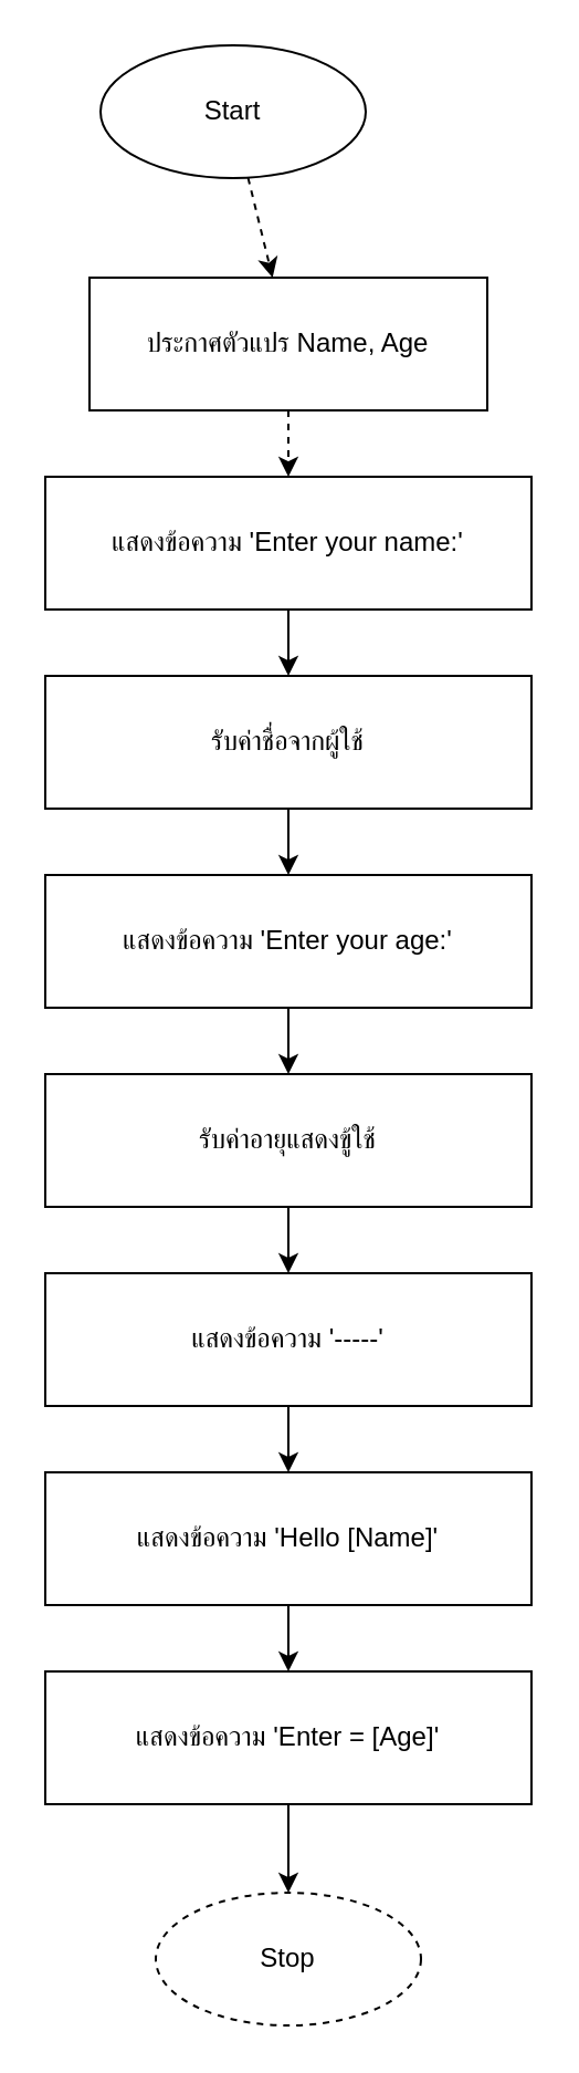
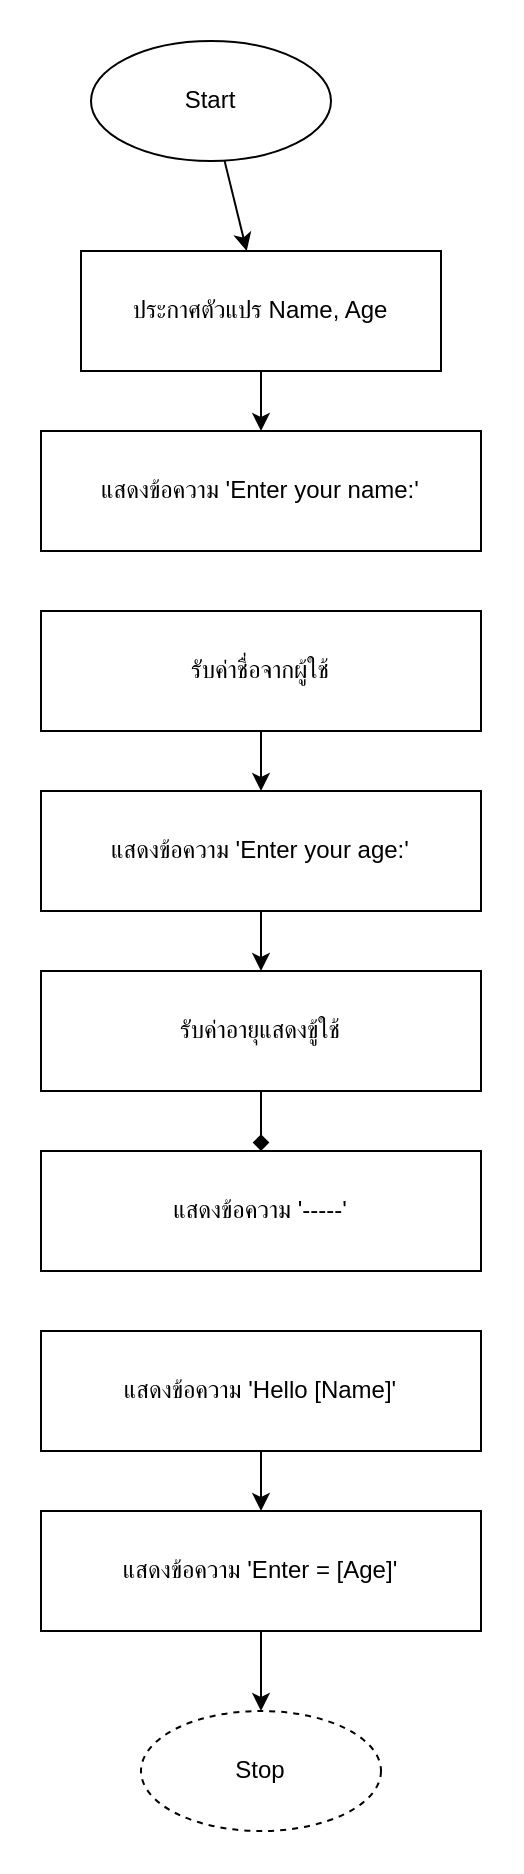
- <mxCell id="12" parent="1" source="2" target="3" edge="1" style="dashed=1;"><mxGeometry relative="1" as="geometry" /></mxCell>
+ <mxCell id="12" parent="1" source="2" target="3" edge="1"><mxGeometry relative="1" as="geometry" /></mxCell>
- <mxCell id="13" parent="1" source="3" target="4" edge="1" style="dashed=1;"><mxGeometry relative="1" as="geometry" /></mxCell>
+ <mxCell id="13" parent="1" source="3" target="4" edge="1"><mxGeometry relative="1" as="geometry" /></mxCell>
- <mxCell id="14" parent="1" source="4" target="5" edge="1"><mxGeometry relative="1" as="geometry" /></mxCell>
- <mxCell id="17" parent="1" source="7" target="8" edge="1"><mxGeometry relative="1" as="geometry" /></mxCell>
+ <mxCell id="17" parent="1" source="7" target="8" edge="1" style="endArrow=diamond;"><mxGeometry relative="1" as="geometry" /></mxCell>
- <mxCell id="18" parent="1" source="8" target="9" edge="1"><mxGeometry relative="1" as="geometry" /></mxCell>
